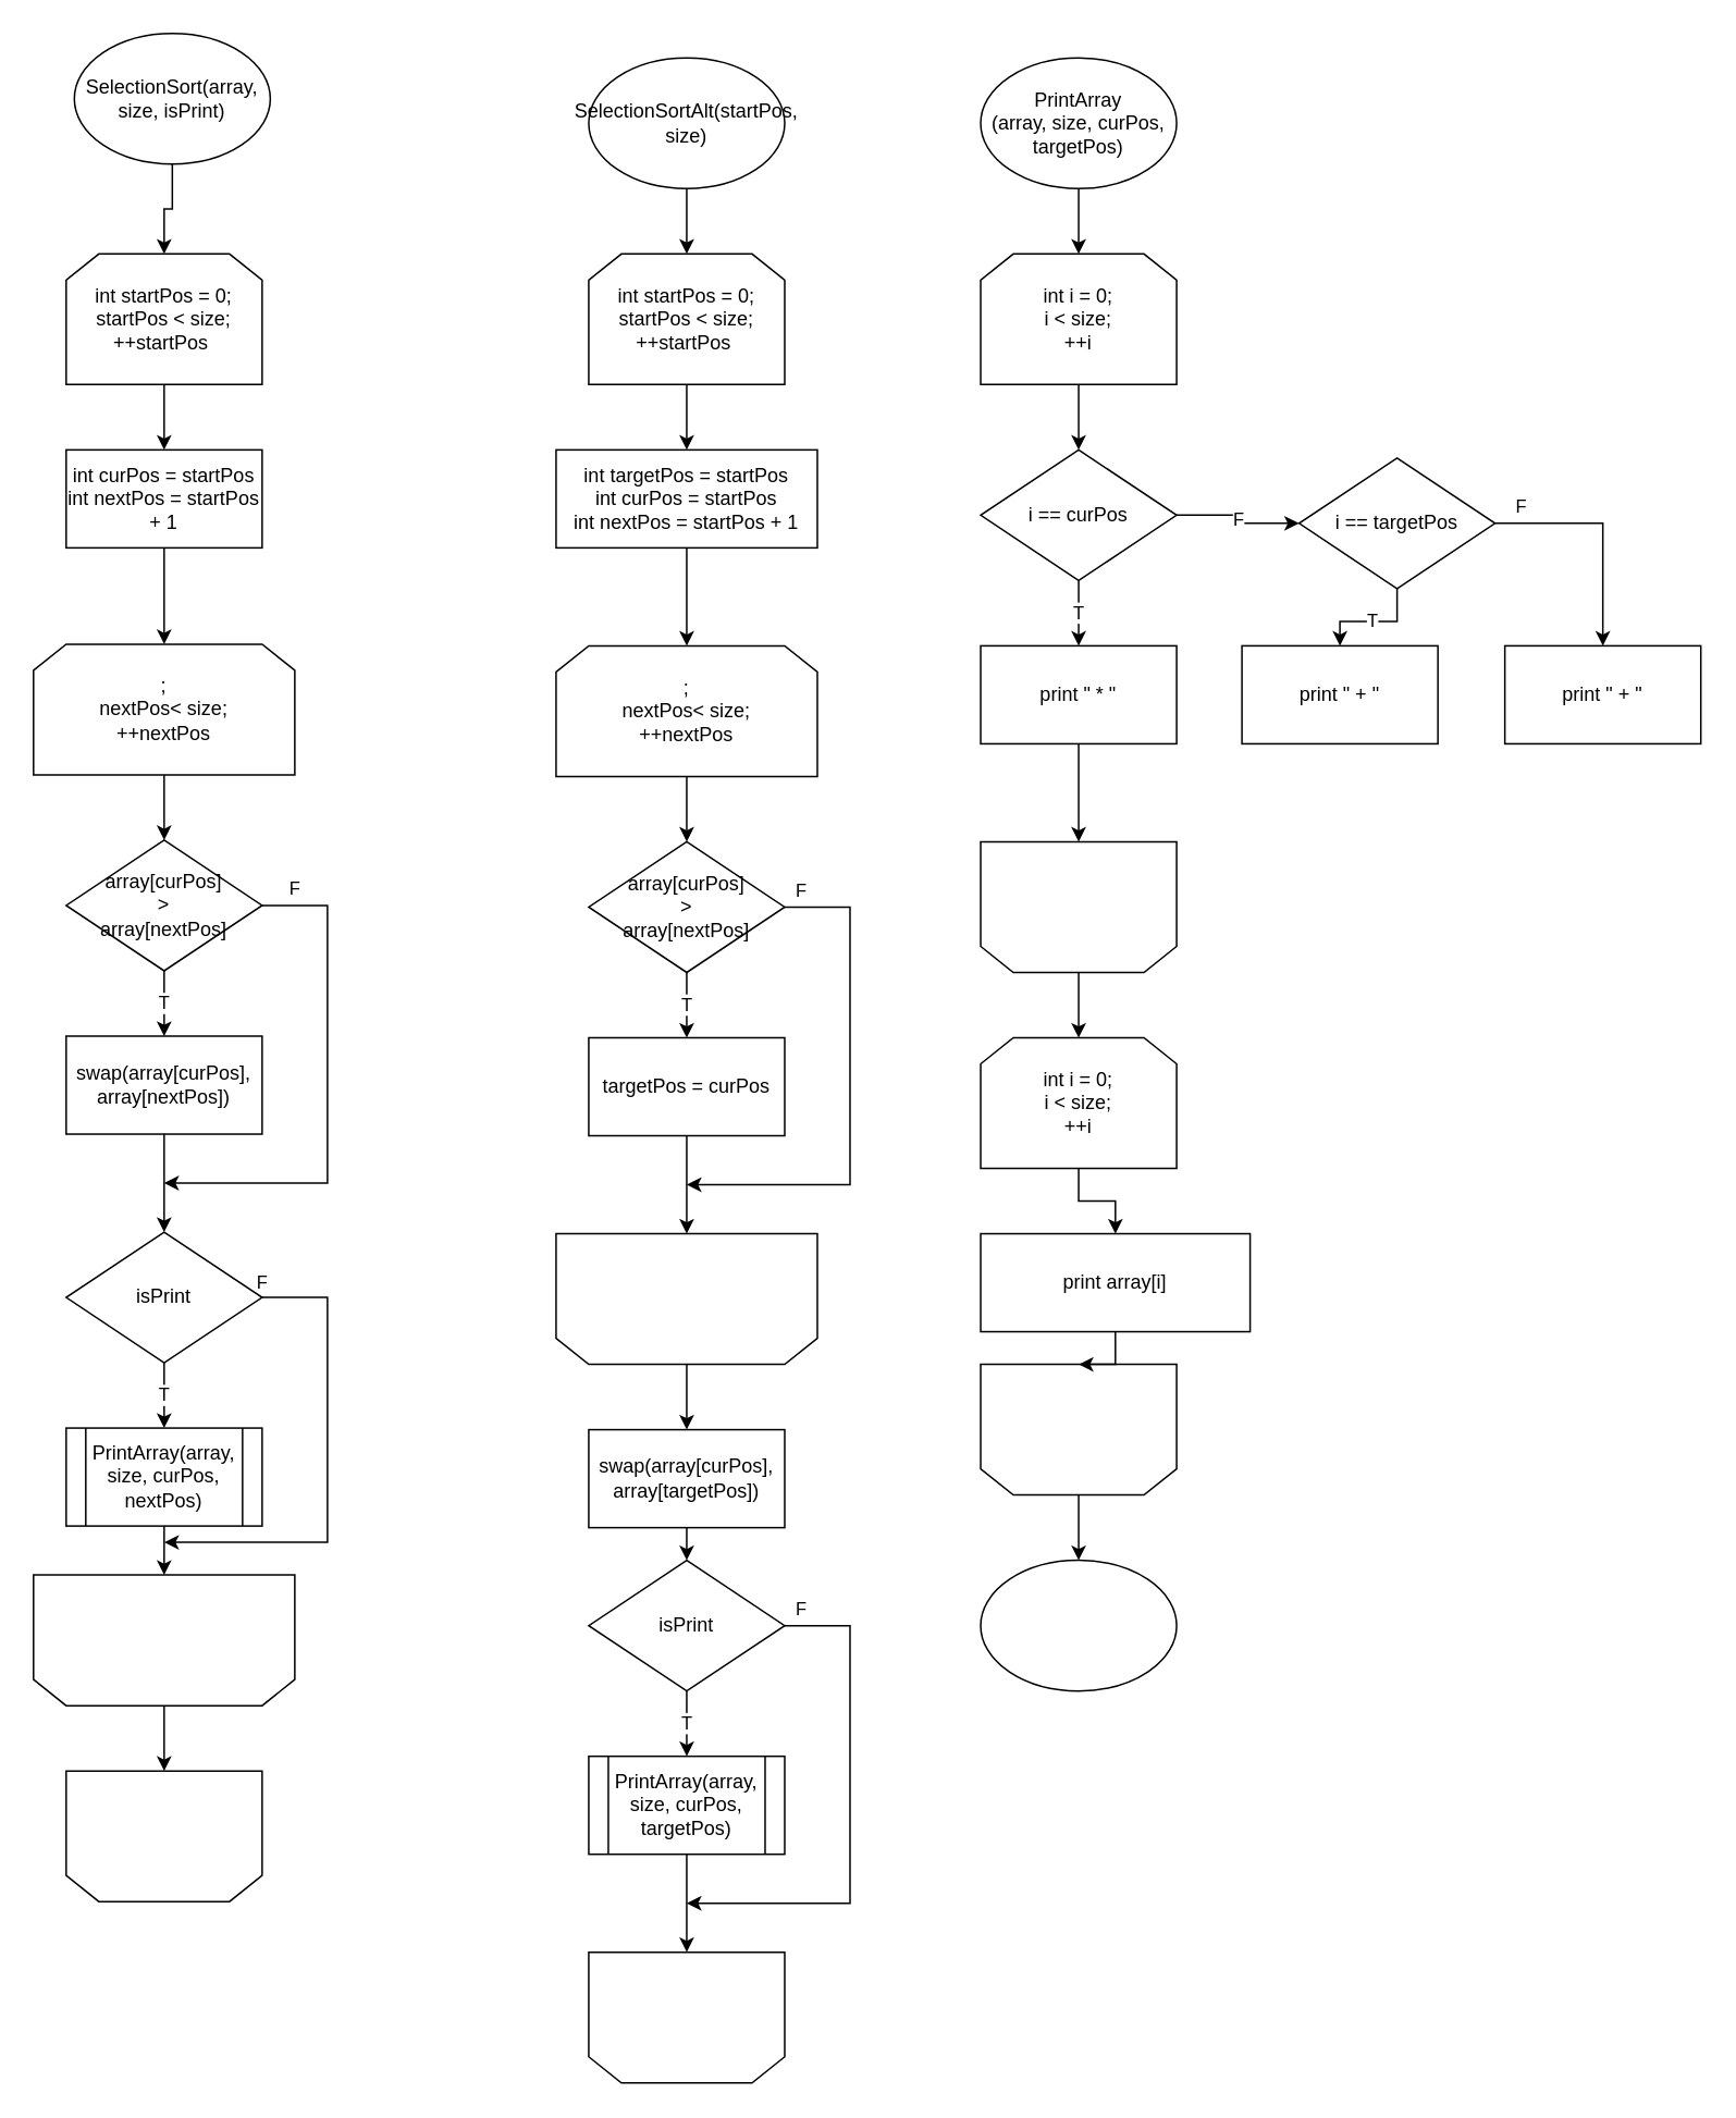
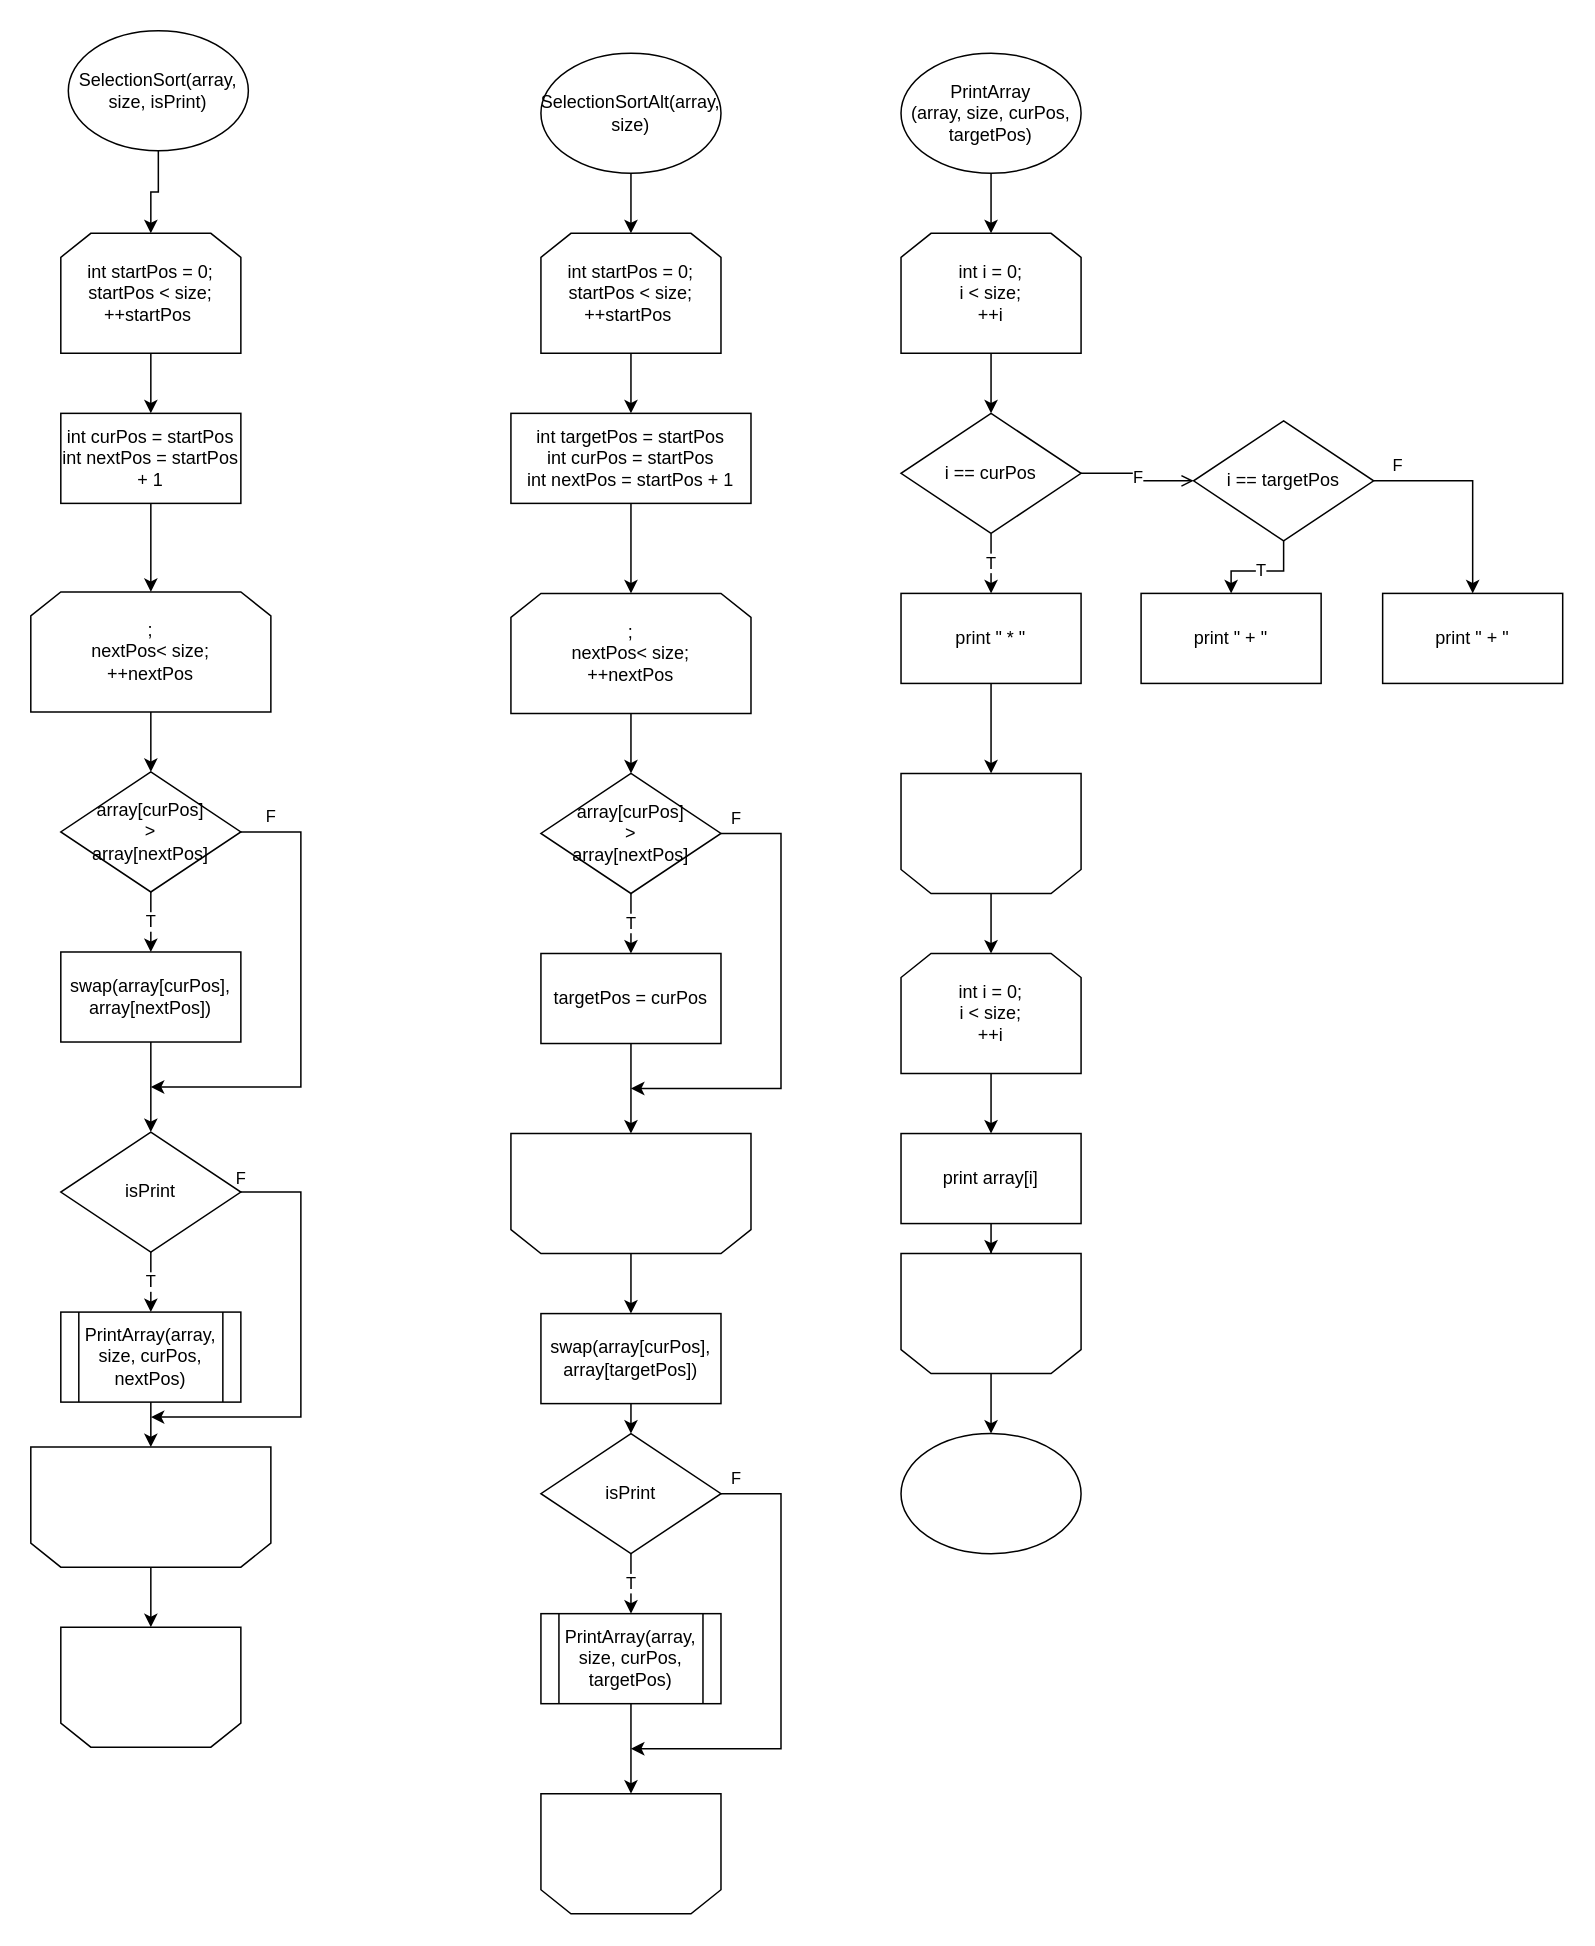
- <mxCell id="7" value="SelectionSortAlt(startPos, size)" style="ellipse;whiteSpace=wrap;html=1;" vertex="1" parent="1"><mxGeometry x="360" y="35" width="120" height="80" as="geometry" /></mxCell>
+ <mxCell id="7" value="SelectionSortAlt(array, size)" style="ellipse;whiteSpace=wrap;html=1;" vertex="1" parent="1"><mxGeometry x="360" y="35" width="120" height="80" as="geometry" /></mxCell>
- <mxCell id="28" value="F" style="edgeStyle=orthogonalEdgeStyle;rounded=0;orthogonalLoop=1;jettySize=auto;html=1;" edge="1" parent="1" source="29" target="37"><mxGeometry relative="1" as="geometry" /></mxCell>
+ <mxCell id="28" value="F" style="edgeStyle=orthogonalEdgeStyle;rounded=0;orthogonalLoop=1;jettySize=auto;html=1;endArrow=open;" edge="1" parent="1" source="29" target="37"><mxGeometry relative="1" as="geometry" /></mxCell>
- <mxCell id="44" value="print array[i]" style="rounded=0;whiteSpace=wrap;html=1;" vertex="1" parent="1"><mxGeometry x="600" y="755" width="165" height="60" as="geometry" /></mxCell>
+ <mxCell id="44" value="print array[i]" style="rounded=0;whiteSpace=wrap;html=1;" vertex="1" parent="1"><mxGeometry x="600" y="755" width="120" height="60" as="geometry" /></mxCell>
